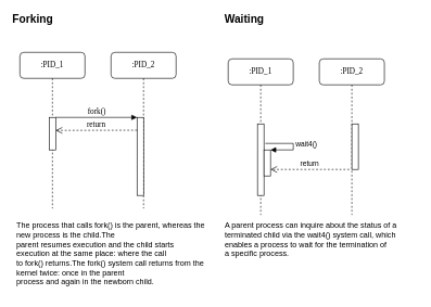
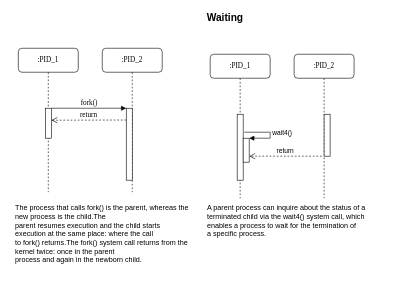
- <mxCell id="8" value="&lt;b&gt;&lt;font style=&quot;font-size: 17px&quot;&gt;Forking&lt;/font&gt;&lt;/b&gt;" style="text;html=1;strokeColor=none;fillColor=none;align=center;verticalAlign=middle;whiteSpace=wrap;rounded=0;" vertex="1" parent="1"><mxGeometry x="30" y="20" width="40" height="20" as="geometry" /></mxCell>
